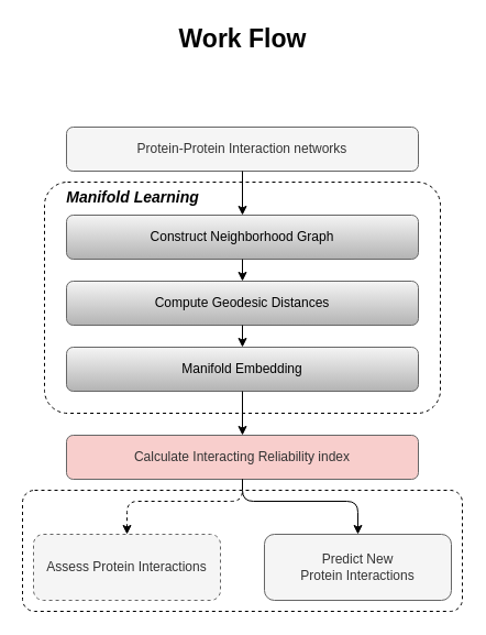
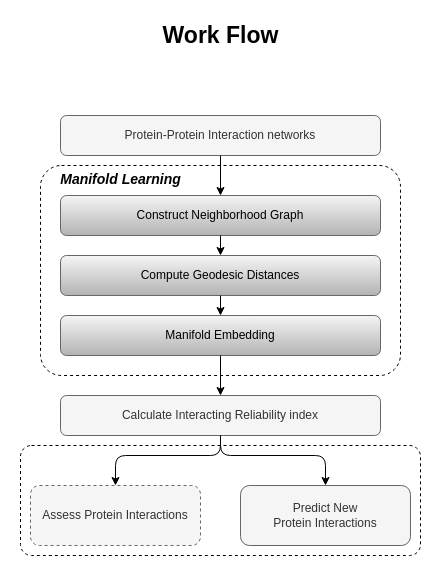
- <mxCell id="9" value="Calculate Interacting Reliability index" style="whiteSpace=wrap;html=1;rounded=1;fontColor=#333333;strokeColor=#666666;fillColor=#f8cecc;" vertex="1" parent="1"><mxGeometry x="60" y="395" width="320" height="40" as="geometry" /></mxCell>
+ <mxCell id="9" value="Calculate Interacting Reliability index" style="whiteSpace=wrap;html=1;rounded=1;fontColor=#333333;strokeColor=#666666;fillColor=#f5f5f5;" vertex="1" parent="1"><mxGeometry x="60" y="395" width="320" height="40" as="geometry" /></mxCell>
- <mxCell id="17" value="" style="endArrow=classic;html=1;fontSize=14;entryX=0.5;entryY=0;entryDx=0;entryDy=0;exitX=0.5;exitY=1;exitDx=0;exitDy=0;dashed=1;" edge="1" parent="1" source="9" target="14"><mxGeometry width="50" height="50" relative="1" as="geometry"><mxPoint x="220" y="435" as="sourcePoint" /><mxPoint x="335" y="475" as="targetPoint" /><Array as="points"><mxPoint x="220" y="455" /><mxPoint x="115" y="455" /></Array></mxGeometry></mxCell>
+ <mxCell id="17" value="" style="endArrow=classic;html=1;fontSize=14;entryX=0.5;entryY=0;entryDx=0;entryDy=0;exitX=0.5;exitY=1;exitDx=0;exitDy=0;" edge="1" parent="1" source="9" target="14"><mxGeometry width="50" height="50" relative="1" as="geometry"><mxPoint x="220" y="435" as="sourcePoint" /><mxPoint x="335" y="475" as="targetPoint" /><Array as="points"><mxPoint x="220" y="455" /><mxPoint x="115" y="455" /></Array></mxGeometry></mxCell>
